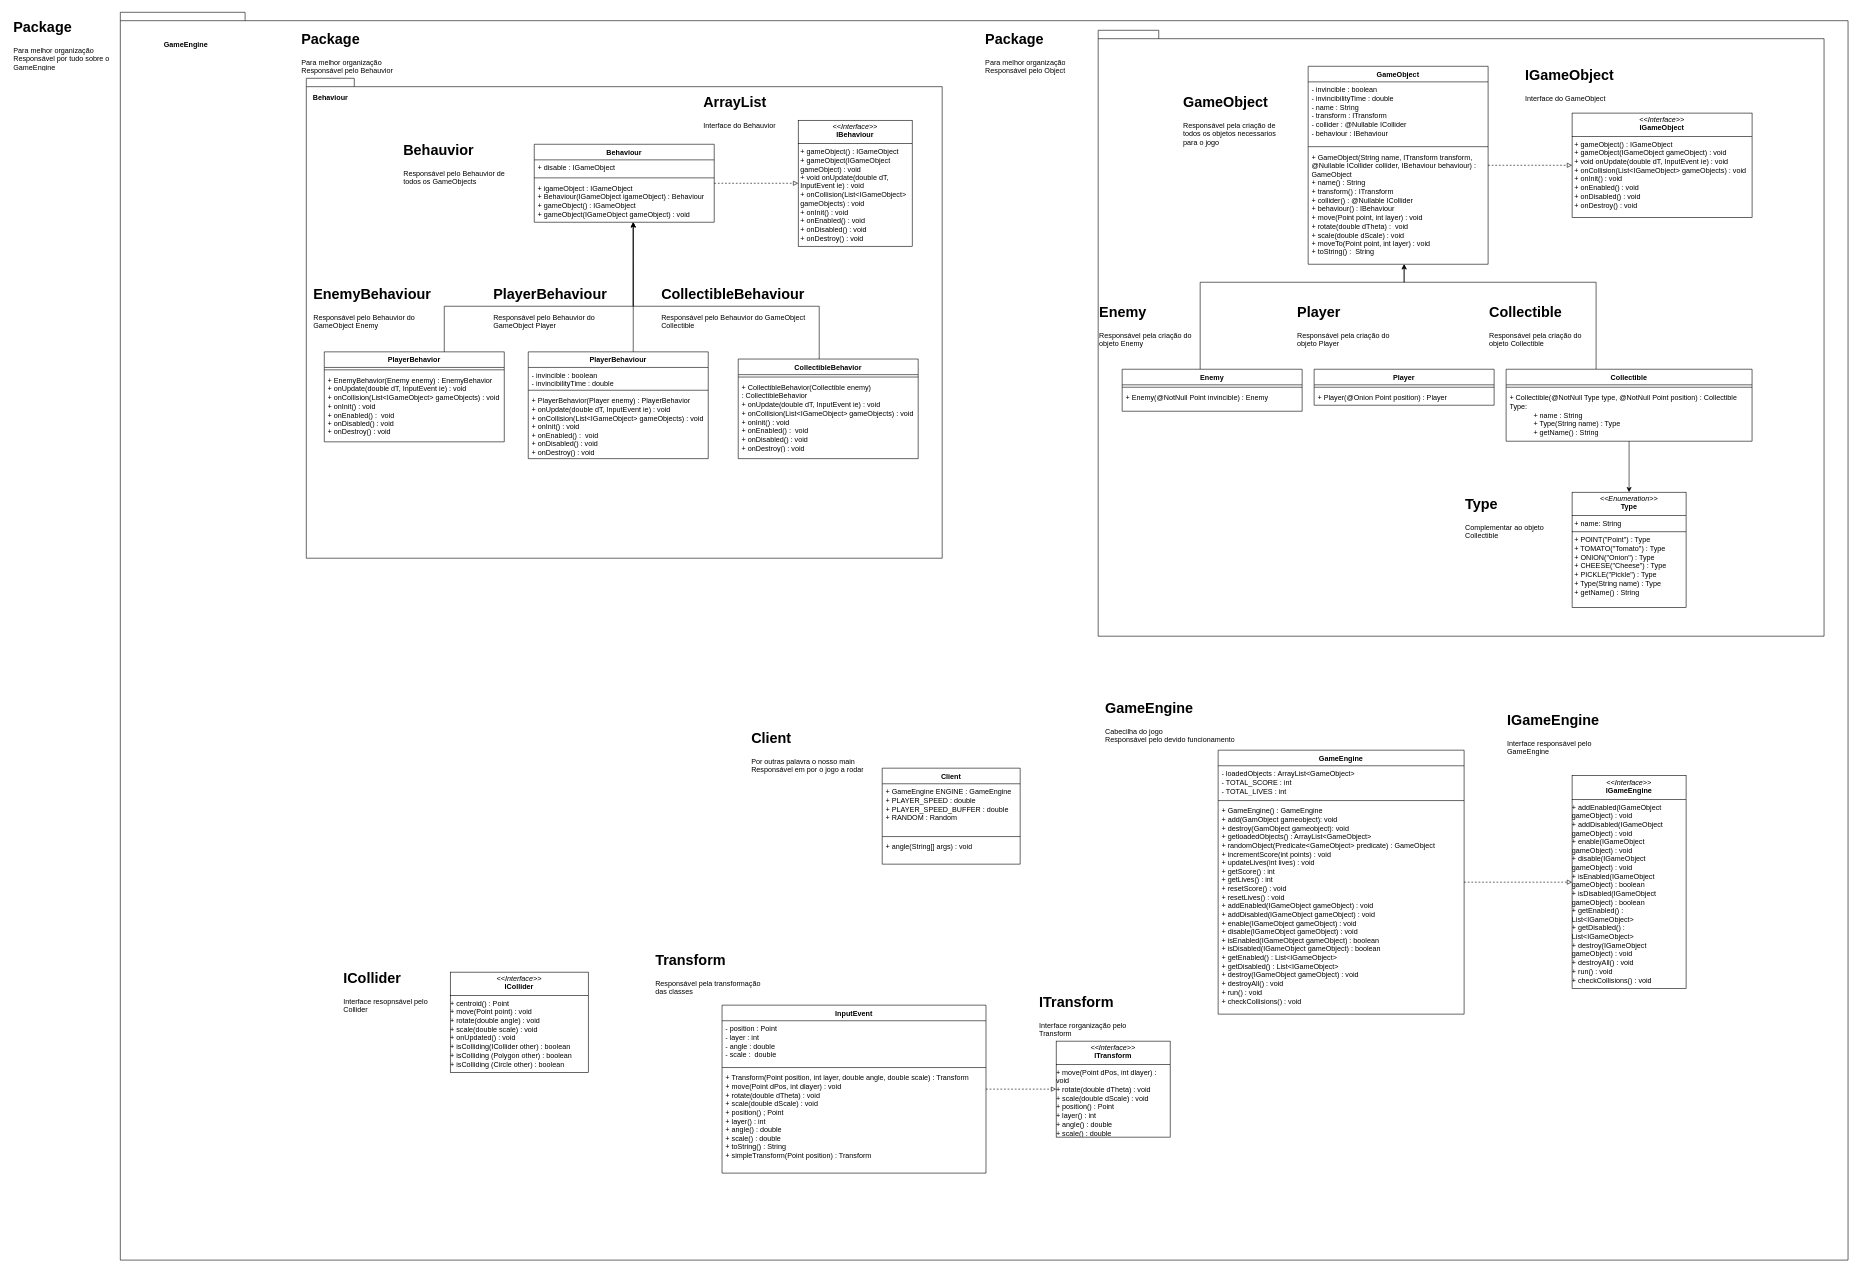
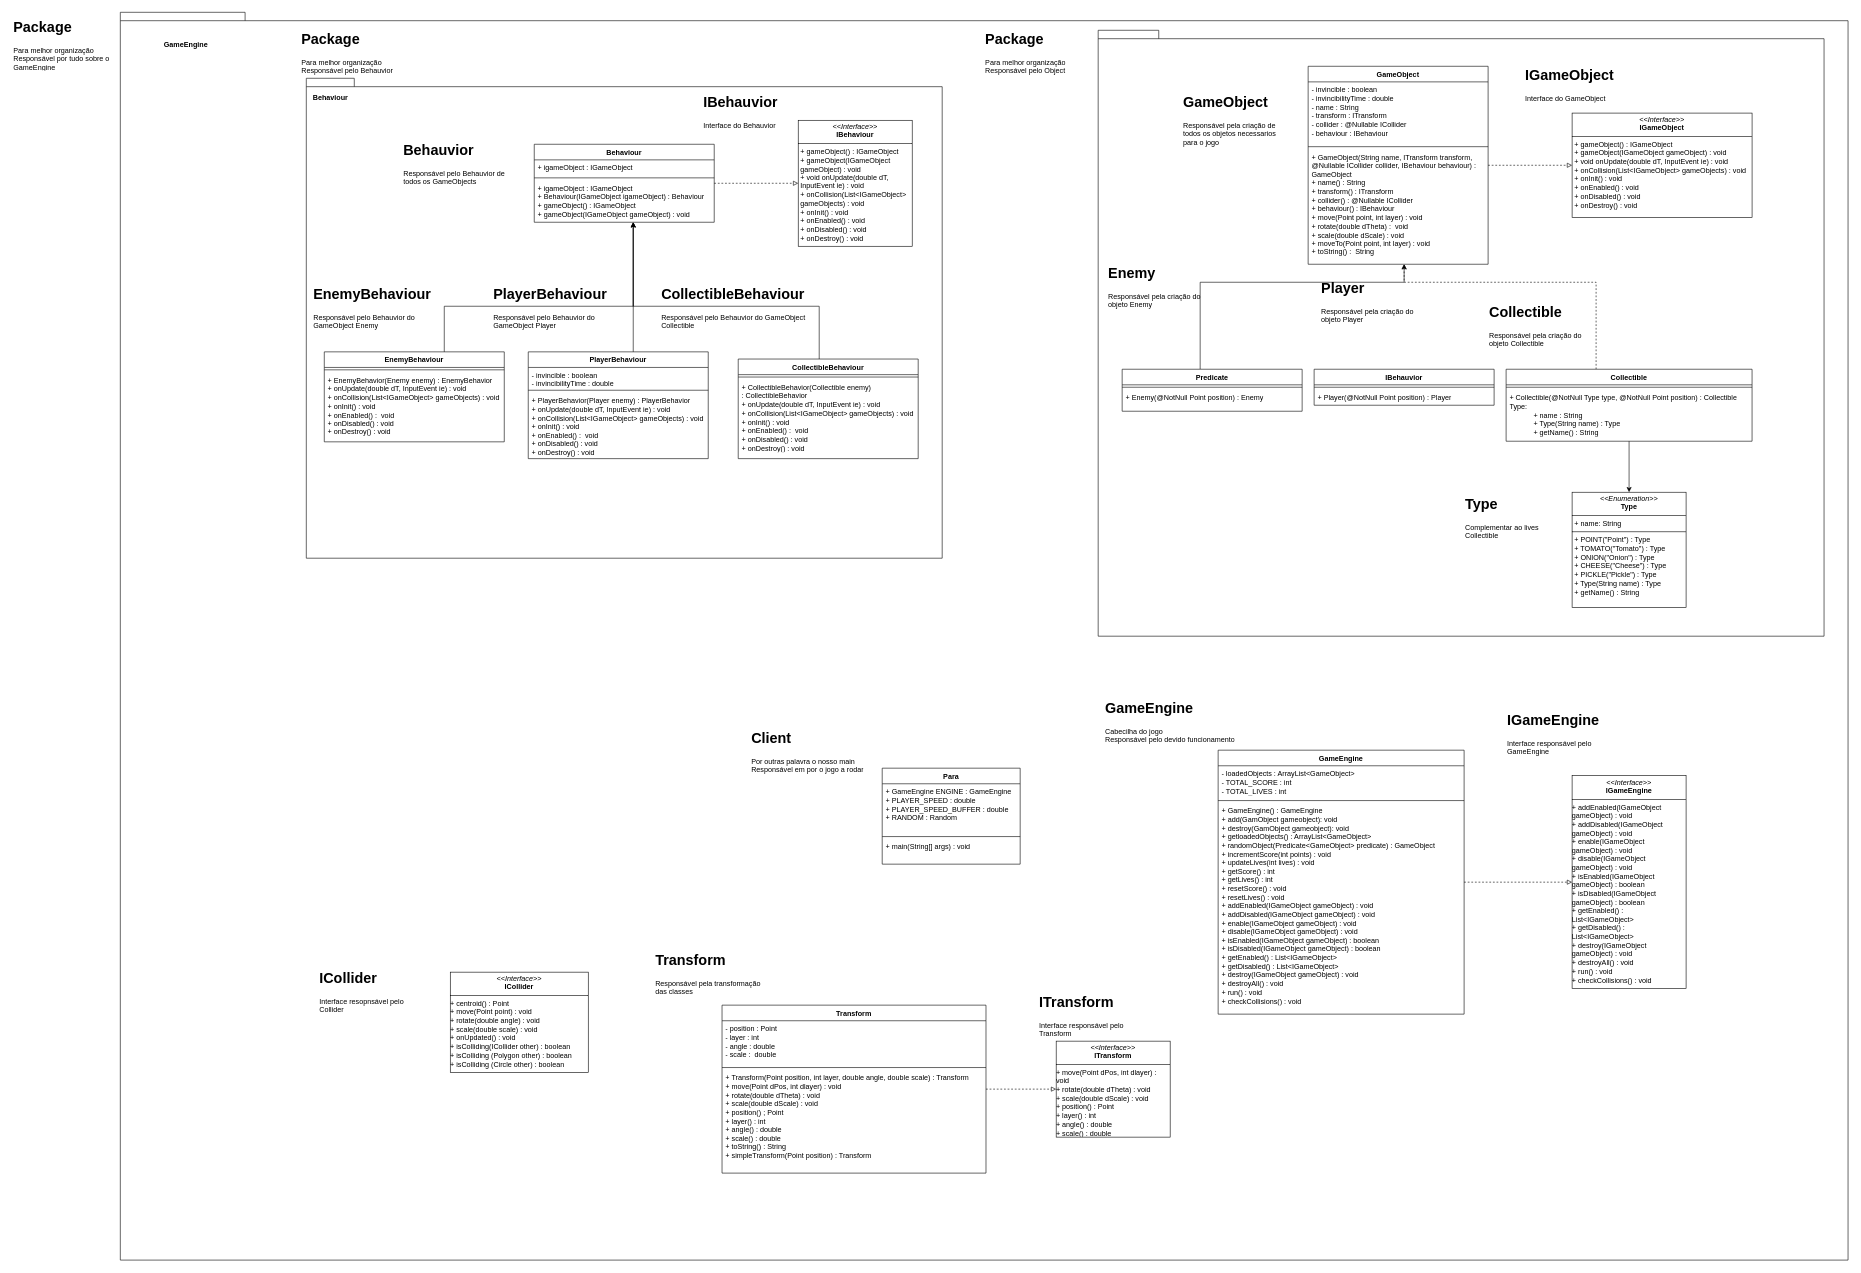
- <mxCell id="32" value="&lt;h1 style=&quot;margin-top: 0px;&quot;&gt;&lt;span style=&quot;background-color: transparent; color: light-dark(rgb(0, 0, 0), rgb(255, 255, 255));&quot;&gt;ArrayList&lt;/span&gt;&lt;/h1&gt;&lt;div&gt;&lt;span style=&quot;background-color: transparent; color: light-dark(rgb(0, 0, 0), rgb(255, 255, 255));&quot;&gt;Interface do Behauvior&lt;/span&gt;&lt;/div&gt;" style="text;html=1;whiteSpace=wrap;overflow=hidden;rounded=0;" parent="8" vertex="1"><mxGeometry x="660" y="20" width="180" height="70" as="geometry" /></mxCell>
+ <mxCell id="32" value="&lt;h1 style=&quot;margin-top: 0px;&quot;&gt;&lt;span style=&quot;background-color: transparent; color: light-dark(rgb(0, 0, 0), rgb(255, 255, 255));&quot;&gt;IBehauvior&lt;/span&gt;&lt;/h1&gt;&lt;div&gt;&lt;span style=&quot;background-color: transparent; color: light-dark(rgb(0, 0, 0), rgb(255, 255, 255));&quot;&gt;Interface do Behauvior&lt;/span&gt;&lt;/div&gt;" style="text;html=1;whiteSpace=wrap;overflow=hidden;rounded=0;" parent="8" vertex="1"><mxGeometry x="660" y="20" width="180" height="70" as="geometry" /></mxCell>
- <mxCell id="22" value="+ disable : IGameObject&amp;nbsp;" style="text;strokeColor=none;fillColor=none;align=left;verticalAlign=top;spacingLeft=4;spacingRight=4;overflow=hidden;rotatable=0;points=[[0,0.5],[1,0.5]];portConstraint=eastwest;whiteSpace=wrap;html=1;" parent="21" vertex="1"><mxGeometry y="26" width="300" height="26" as="geometry" /></mxCell>
+ <mxCell id="22" value="+ igameObject : IGameObject&amp;nbsp;" style="text;strokeColor=none;fillColor=none;align=left;verticalAlign=top;spacingLeft=4;spacingRight=4;overflow=hidden;rotatable=0;points=[[0,0.5],[1,0.5]];portConstraint=eastwest;whiteSpace=wrap;html=1;" parent="21" vertex="1"><mxGeometry y="26" width="300" height="26" as="geometry" /></mxCell>
- <mxCell id="66" style="edgeStyle=orthogonalEdgeStyle;rounded=0;orthogonalLoop=1;jettySize=auto;html=1;" parent="1" source="68" target="54" edge="1"><mxGeometry relative="1" as="geometry"><Array as="points"><mxPoint x="2660" y="470" /><mxPoint x="2340" y="470" /></Array></mxGeometry></mxCell>
+ <mxCell id="66" style="edgeStyle=orthogonalEdgeStyle;rounded=0;orthogonalLoop=1;jettySize=auto;html=1;dashed=1;" parent="1" source="68" target="54" edge="1"><mxGeometry relative="1" as="geometry"><Array as="points"><mxPoint x="2660" y="470" /><mxPoint x="2340" y="470" /></Array></mxGeometry></mxCell>
- <mxCell id="41" value="&lt;h1 style=&quot;margin-top: 0px;&quot;&gt;&lt;span style=&quot;background-color: transparent; color: light-dark(rgb(0, 0, 0), rgb(255, 255, 255));&quot;&gt;Enemy&lt;/span&gt;&lt;/h1&gt;&lt;div&gt;&lt;span style=&quot;background-color: transparent; color: light-dark(rgb(0, 0, 0), rgb(255, 255, 255));&quot;&gt;Responsável pela criação do objeto Enemy&lt;/span&gt;&lt;/div&gt;" style="text;html=1;whiteSpace=wrap;overflow=hidden;rounded=0;" parent="36" vertex="1"><mxGeometry y="450" width="180" height="110" as="geometry" /></mxCell>
+ <mxCell id="41" value="&lt;h1 style=&quot;margin-top: 0px;&quot;&gt;&lt;span style=&quot;background-color: transparent; color: light-dark(rgb(0, 0, 0), rgb(255, 255, 255));&quot;&gt;Enemy&lt;/span&gt;&lt;/h1&gt;&lt;div&gt;&lt;span style=&quot;background-color: transparent; color: light-dark(rgb(0, 0, 0), rgb(255, 255, 255));&quot;&gt;Responsável pela criação do objeto Enemy&lt;/span&gt;&lt;/div&gt;" style="text;html=1;whiteSpace=wrap;overflow=hidden;rounded=0;" parent="36" vertex="1"><mxGeometry x="15" y="385" width="180" height="110" as="geometry" /></mxCell>
- <mxCell id="42" value="&lt;h1 style=&quot;margin-top: 0px;&quot;&gt;&lt;span style=&quot;background-color: transparent; color: light-dark(rgb(0, 0, 0), rgb(255, 255, 255));&quot;&gt;Player&lt;/span&gt;&lt;/h1&gt;&lt;div&gt;&lt;span style=&quot;background-color: transparent; color: light-dark(rgb(0, 0, 0), rgb(255, 255, 255));&quot;&gt;Responsável pela criação do objeto Player&lt;/span&gt;&lt;/div&gt;" style="text;html=1;whiteSpace=wrap;overflow=hidden;rounded=0;" parent="36" vertex="1"><mxGeometry x="330" y="450" width="180" height="110" as="geometry" /></mxCell>
+ <mxCell id="42" value="&lt;h1 style=&quot;margin-top: 0px;&quot;&gt;&lt;span style=&quot;background-color: transparent; color: light-dark(rgb(0, 0, 0), rgb(255, 255, 255));&quot;&gt;Player&lt;/span&gt;&lt;/h1&gt;&lt;div&gt;&lt;span style=&quot;background-color: transparent; color: light-dark(rgb(0, 0, 0), rgb(255, 255, 255));&quot;&gt;Responsável pela criação do objeto Player&lt;/span&gt;&lt;/div&gt;" style="text;html=1;whiteSpace=wrap;overflow=hidden;rounded=0;" parent="36" vertex="1"><mxGeometry x="370" y="410" width="180" height="110" as="geometry" /></mxCell>
- <mxCell id="14" value="PlayerBehavior" style="swimlane;fontStyle=1;align=center;verticalAlign=top;childLayout=stackLayout;horizontal=1;startSize=26;horizontalStack=0;resizeParent=1;resizeParentMax=0;resizeLast=0;collapsible=1;marginBottom=0;whiteSpace=wrap;html=1;" parent="8" vertex="1"><mxGeometry x="30" y="456" width="300" height="150" as="geometry" /></mxCell>
+ <mxCell id="14" value="EnemyBehaviour" style="swimlane;fontStyle=1;align=center;verticalAlign=top;childLayout=stackLayout;horizontal=1;startSize=26;horizontalStack=0;resizeParent=1;resizeParentMax=0;resizeLast=0;collapsible=1;marginBottom=0;whiteSpace=wrap;html=1;" parent="8" vertex="1"><mxGeometry x="30" y="456" width="300" height="150" as="geometry" /></mxCell>
- <mxCell id="11" value="CollectibleBehavior" style="swimlane;fontStyle=1;align=center;verticalAlign=top;childLayout=stackLayout;horizontal=1;startSize=26;horizontalStack=0;resizeParent=1;resizeParentMax=0;resizeLast=0;collapsible=1;marginBottom=0;whiteSpace=wrap;html=1;" parent="8" vertex="1"><mxGeometry x="720" y="468" width="300" height="166" as="geometry" /></mxCell>
+ <mxCell id="11" value="CollectibleBehaviour" style="swimlane;fontStyle=1;align=center;verticalAlign=top;childLayout=stackLayout;horizontal=1;startSize=26;horizontalStack=0;resizeParent=1;resizeParentMax=0;resizeLast=0;collapsible=1;marginBottom=0;whiteSpace=wrap;html=1;" parent="8" vertex="1"><mxGeometry x="720" y="468" width="300" height="166" as="geometry" /></mxCell>
- <mxCell id="62" value="Enemy" style="swimlane;fontStyle=1;align=center;verticalAlign=top;childLayout=stackLayout;horizontal=1;startSize=26;horizontalStack=0;resizeParent=1;resizeParentMax=0;resizeLast=0;collapsible=1;marginBottom=0;whiteSpace=wrap;html=1;" parent="1" vertex="1"><mxGeometry x="1870" y="615" width="300" height="70" as="geometry" /></mxCell>
+ <mxCell id="62" value="Predicate" style="swimlane;fontStyle=1;align=center;verticalAlign=top;childLayout=stackLayout;horizontal=1;startSize=26;horizontalStack=0;resizeParent=1;resizeParentMax=0;resizeLast=0;collapsible=1;marginBottom=0;whiteSpace=wrap;html=1;" parent="1" vertex="1"><mxGeometry x="1870" y="615" width="300" height="70" as="geometry" /></mxCell>
- <mxCell id="58" value="Player" style="swimlane;fontStyle=1;align=center;verticalAlign=top;childLayout=stackLayout;horizontal=1;startSize=26;horizontalStack=0;resizeParent=1;resizeParentMax=0;resizeLast=0;collapsible=1;marginBottom=0;whiteSpace=wrap;html=1;" parent="1" vertex="1"><mxGeometry x="2190" y="615" width="300" height="60" as="geometry" /></mxCell>
+ <mxCell id="58" value="IBehauvior" style="swimlane;fontStyle=1;align=center;verticalAlign=top;childLayout=stackLayout;horizontal=1;startSize=26;horizontalStack=0;resizeParent=1;resizeParentMax=0;resizeLast=0;collapsible=1;marginBottom=0;whiteSpace=wrap;html=1;" parent="1" vertex="1"><mxGeometry x="2190" y="615" width="300" height="60" as="geometry" /></mxCell>
- <mxCell id="64" value="&lt;div&gt;+ Enemy(@NotNull Point invincible) : Enemy&lt;/div&gt;" style="text;strokeColor=none;fillColor=none;align=left;verticalAlign=top;spacingLeft=4;spacingRight=4;overflow=hidden;rotatable=0;points=[[0,0.5],[1,0.5]];portConstraint=eastwest;whiteSpace=wrap;html=1;" parent="62" vertex="1"><mxGeometry y="34" width="300" height="36" as="geometry" /></mxCell>
+ <mxCell id="64" value="&lt;div&gt;+ Enemy(@NotNull Point position) : Enemy&lt;/div&gt;" style="text;strokeColor=none;fillColor=none;align=left;verticalAlign=top;spacingLeft=4;spacingRight=4;overflow=hidden;rotatable=0;points=[[0,0.5],[1,0.5]];portConstraint=eastwest;whiteSpace=wrap;html=1;" parent="62" vertex="1"><mxGeometry y="34" width="300" height="36" as="geometry" /></mxCell>
- <mxCell id="60" value="+ Player(@Onion Point position) : Player" style="text;strokeColor=none;fillColor=none;align=left;verticalAlign=top;spacingLeft=4;spacingRight=4;overflow=hidden;rotatable=0;points=[[0,0.5],[1,0.5]];portConstraint=eastwest;whiteSpace=wrap;html=1;" parent="58" vertex="1"><mxGeometry y="34" width="300" height="26" as="geometry" /></mxCell>
+ <mxCell id="60" value="+ Player(@NotNull Point position) : Player" style="text;strokeColor=none;fillColor=none;align=left;verticalAlign=top;spacingLeft=4;spacingRight=4;overflow=hidden;rotatable=0;points=[[0,0.5],[1,0.5]];portConstraint=eastwest;whiteSpace=wrap;html=1;" parent="58" vertex="1"><mxGeometry y="34" width="300" height="26" as="geometry" /></mxCell>
- <mxCell id="44" value="&lt;h1 style=&quot;margin-top: 0px;&quot;&gt;&lt;span style=&quot;background-color: transparent; color: light-dark(rgb(0, 0, 0), rgb(255, 255, 255));&quot;&gt;Type&lt;/span&gt;&lt;/h1&gt;&lt;div&gt;&lt;span style=&quot;background-color: transparent; color: light-dark(rgb(0, 0, 0), rgb(255, 255, 255));&quot;&gt;Complementar ao objeto Collectible&lt;/span&gt;&lt;/div&gt;" style="text;html=1;whiteSpace=wrap;overflow=hidden;rounded=0;" parent="36" vertex="1"><mxGeometry x="610" y="770" width="180" height="110" as="geometry" /></mxCell>
+ <mxCell id="44" value="&lt;h1 style=&quot;margin-top: 0px;&quot;&gt;&lt;span style=&quot;background-color: transparent; color: light-dark(rgb(0, 0, 0), rgb(255, 255, 255));&quot;&gt;Type&lt;/span&gt;&lt;/h1&gt;&lt;div&gt;&lt;span style=&quot;background-color: transparent; color: light-dark(rgb(0, 0, 0), rgb(255, 255, 255));&quot;&gt;Complementar ao lives Collectible&lt;/span&gt;&lt;/div&gt;" style="text;html=1;whiteSpace=wrap;overflow=hidden;rounded=0;" parent="36" vertex="1"><mxGeometry x="610" y="770" width="180" height="110" as="geometry" /></mxCell>
- <mxCell id="71" value="Client" style="swimlane;fontStyle=1;align=center;verticalAlign=top;childLayout=stackLayout;horizontal=1;startSize=26;horizontalStack=0;resizeParent=1;resizeParentMax=0;resizeLast=0;collapsible=1;marginBottom=0;whiteSpace=wrap;html=1;" parent="1" vertex="1"><mxGeometry x="1470" y="1280" width="230" height="160" as="geometry" /></mxCell>
+ <mxCell id="71" value="Para" style="swimlane;fontStyle=1;align=center;verticalAlign=top;childLayout=stackLayout;horizontal=1;startSize=26;horizontalStack=0;resizeParent=1;resizeParentMax=0;resizeLast=0;collapsible=1;marginBottom=0;whiteSpace=wrap;html=1;" parent="1" vertex="1"><mxGeometry x="1470" y="1280" width="230" height="160" as="geometry" /></mxCell>
- <mxCell id="74" value="+ angle(String[] args) : void" style="text;strokeColor=none;fillColor=none;align=left;verticalAlign=top;spacingLeft=4;spacingRight=4;overflow=hidden;rotatable=0;points=[[0,0.5],[1,0.5]];portConstraint=eastwest;whiteSpace=wrap;html=1;" parent="71" vertex="1"><mxGeometry y="118" width="230" height="42" as="geometry" /></mxCell>
+ <mxCell id="74" value="+ main(String[] args) : void" style="text;strokeColor=none;fillColor=none;align=left;verticalAlign=top;spacingLeft=4;spacingRight=4;overflow=hidden;rotatable=0;points=[[0,0.5],[1,0.5]];portConstraint=eastwest;whiteSpace=wrap;html=1;" parent="71" vertex="1"><mxGeometry y="118" width="230" height="42" as="geometry" /></mxCell>
- <mxCell id="83" value="&lt;h1 style=&quot;margin-top: 0px;&quot;&gt;&lt;span style=&quot;background-color: transparent; color: light-dark(rgb(0, 0, 0), rgb(255, 255, 255));&quot;&gt;ICollider&lt;/span&gt;&lt;/h1&gt;&lt;div&gt;&lt;span style=&quot;background-color: transparent; color: light-dark(rgb(0, 0, 0), rgb(255, 255, 255));&quot;&gt;Interface resopnsável pelo Collider&lt;/span&gt;&lt;/div&gt;&lt;div&gt;&lt;br&gt;&lt;/div&gt;" style="text;html=1;whiteSpace=wrap;overflow=hidden;rounded=0;" parent="1" vertex="1"><mxGeometry x="570" y="1610" width="180" height="90" as="geometry" /></mxCell>
+ <mxCell id="83" value="&lt;h1 style=&quot;margin-top: 0px;&quot;&gt;&lt;span style=&quot;background-color: transparent; color: light-dark(rgb(0, 0, 0), rgb(255, 255, 255));&quot;&gt;ICollider&lt;/span&gt;&lt;/h1&gt;&lt;div&gt;&lt;span style=&quot;background-color: transparent; color: light-dark(rgb(0, 0, 0), rgb(255, 255, 255));&quot;&gt;Interface resopnsável pelo Collider&lt;/span&gt;&lt;/div&gt;&lt;div&gt;&lt;br&gt;&lt;/div&gt;" style="text;html=1;whiteSpace=wrap;overflow=hidden;rounded=0;" parent="1" vertex="1"><mxGeometry x="530" y="1610" width="180" height="90" as="geometry" /></mxCell>
- <mxCell id="82" value="&lt;h1 style=&quot;margin-top: 0px;&quot;&gt;&lt;span style=&quot;background-color: transparent; color: light-dark(rgb(0, 0, 0), rgb(255, 255, 255));&quot;&gt;ITransform&lt;/span&gt;&lt;/h1&gt;&lt;div&gt;&lt;span style=&quot;background-color: transparent; color: light-dark(rgb(0, 0, 0), rgb(255, 255, 255));&quot;&gt;Interface r&lt;/span&gt;organização&lt;span style=&quot;background-color: transparent; color: light-dark(rgb(0, 0, 0), rgb(255, 255, 255));&quot;&gt;&amp;nbsp;pelo Transform&lt;/span&gt;&lt;/div&gt;&lt;div&gt;&lt;br&gt;&lt;/div&gt;" style="text;html=1;whiteSpace=wrap;overflow=hidden;rounded=0;" parent="1" vertex="1"><mxGeometry x="1730" y="1650" width="180" height="90" as="geometry" /></mxCell>
+ <mxCell id="82" value="&lt;h1 style=&quot;margin-top: 0px;&quot;&gt;&lt;span style=&quot;background-color: transparent; color: light-dark(rgb(0, 0, 0), rgb(255, 255, 255));&quot;&gt;ITransform&lt;/span&gt;&lt;/h1&gt;&lt;div&gt;&lt;span style=&quot;background-color: transparent; color: light-dark(rgb(0, 0, 0), rgb(255, 255, 255));&quot;&gt;Interface r&lt;/span&gt;esponsável&lt;span style=&quot;background-color: transparent; color: light-dark(rgb(0, 0, 0), rgb(255, 255, 255));&quot;&gt;&amp;nbsp;pelo Transform&lt;/span&gt;&lt;/div&gt;&lt;div&gt;&lt;br&gt;&lt;/div&gt;" style="text;html=1;whiteSpace=wrap;overflow=hidden;rounded=0;" parent="1" vertex="1"><mxGeometry x="1730" y="1650" width="180" height="90" as="geometry" /></mxCell>
- <mxCell id="49" value="InputEvent" style="swimlane;fontStyle=1;align=center;verticalAlign=top;childLayout=stackLayout;horizontal=1;startSize=26;horizontalStack=0;resizeParent=1;resizeParentMax=0;resizeLast=0;collapsible=1;marginBottom=0;whiteSpace=wrap;html=1;" parent="1" vertex="1"><mxGeometry x="1203" y="1675" width="440" height="280" as="geometry" /></mxCell>
+ <mxCell id="49" value="Transform" style="swimlane;fontStyle=1;align=center;verticalAlign=top;childLayout=stackLayout;horizontal=1;startSize=26;horizontalStack=0;resizeParent=1;resizeParentMax=0;resizeLast=0;collapsible=1;marginBottom=0;whiteSpace=wrap;html=1;" parent="1" vertex="1"><mxGeometry x="1203" y="1675" width="440" height="280" as="geometry" /></mxCell>
